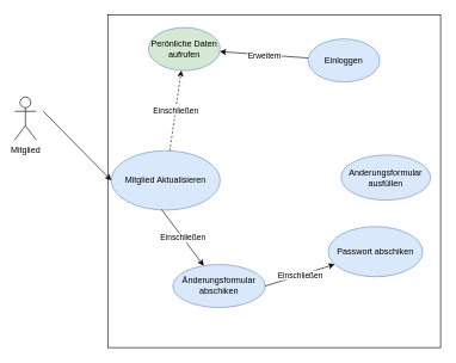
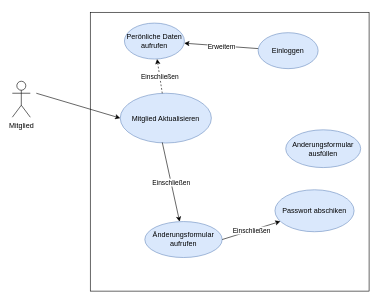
- <mxCell id="7" value="&lt;div&gt;Perönliche Daten &lt;br&gt;&lt;/div&gt;&lt;div&gt;aufrufen&lt;br&gt;&lt;/div&gt;" style="ellipse;whiteSpace=wrap;html=1;fillColor=#d5e8d4;strokeColor=#6c8ebf;" parent="1" vertex="1"><mxGeometry x="207" y="38" width="100" height="60" as="geometry" /></mxCell>
+ <mxCell id="7" value="&lt;div&gt;Perönliche Daten &lt;br&gt;&lt;/div&gt;&lt;div&gt;aufrufen&lt;br&gt;&lt;/div&gt;" style="ellipse;whiteSpace=wrap;html=1;fillColor=#dae8fc;strokeColor=#6c8ebf;" parent="1" vertex="1"><mxGeometry x="207" y="38" width="100" height="60" as="geometry" /></mxCell>
- <mxCell id="4" value="Mitglied Aktualisieren" style="ellipse;whiteSpace=wrap;html=1;fillColor=#dae8fc;strokeColor=#6c8ebf;" parent="1" vertex="1"><mxGeometry x="155" y="210" width="152" height="83" as="geometry" /></mxCell>
+ <mxCell id="4" value="Mitglied Aktualisieren" style="ellipse;whiteSpace=wrap;html=1;fillColor=#dae8fc;strokeColor=#6c8ebf;" parent="1" vertex="1"><mxGeometry x="200" y="155" width="152" height="83" as="geometry" /></mxCell>
- <mxCell id="10" value="Änderungsformular abschiken" style="ellipse;whiteSpace=wrap;html=1;fillColor=#dae8fc;strokeColor=#6c8ebf;" parent="1" vertex="1"><mxGeometry x="241" y="369" width="129" height="60" as="geometry" /></mxCell>
+ <mxCell id="10" value="Änderungsformular aufrufen" style="ellipse;whiteSpace=wrap;html=1;fillColor=#dae8fc;strokeColor=#6c8ebf;" parent="1" vertex="1"><mxGeometry x="241" y="369" width="129" height="60" as="geometry" /></mxCell>
